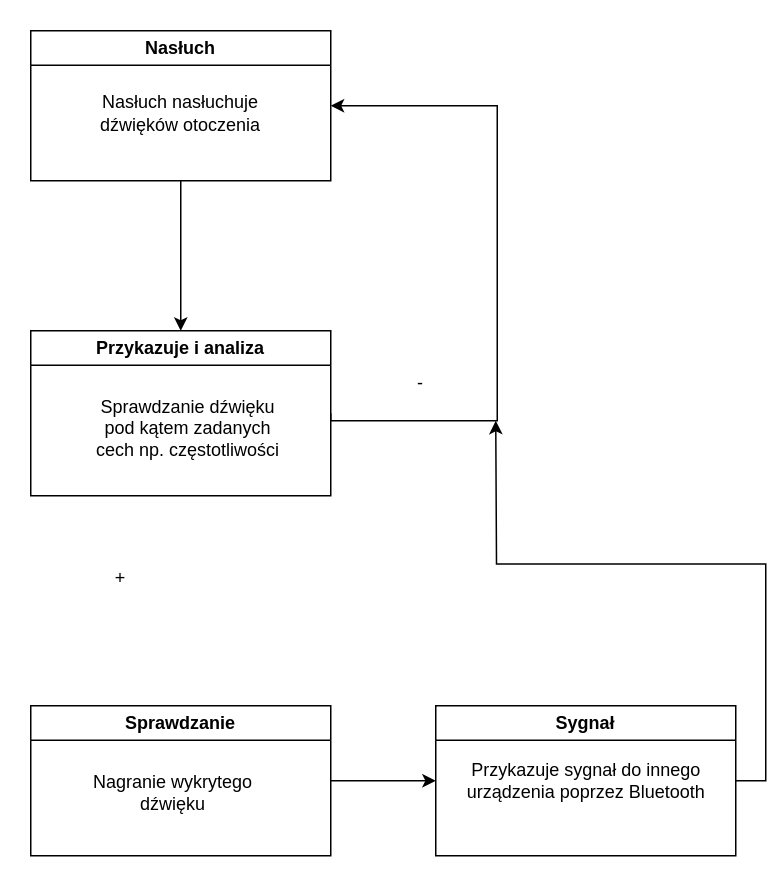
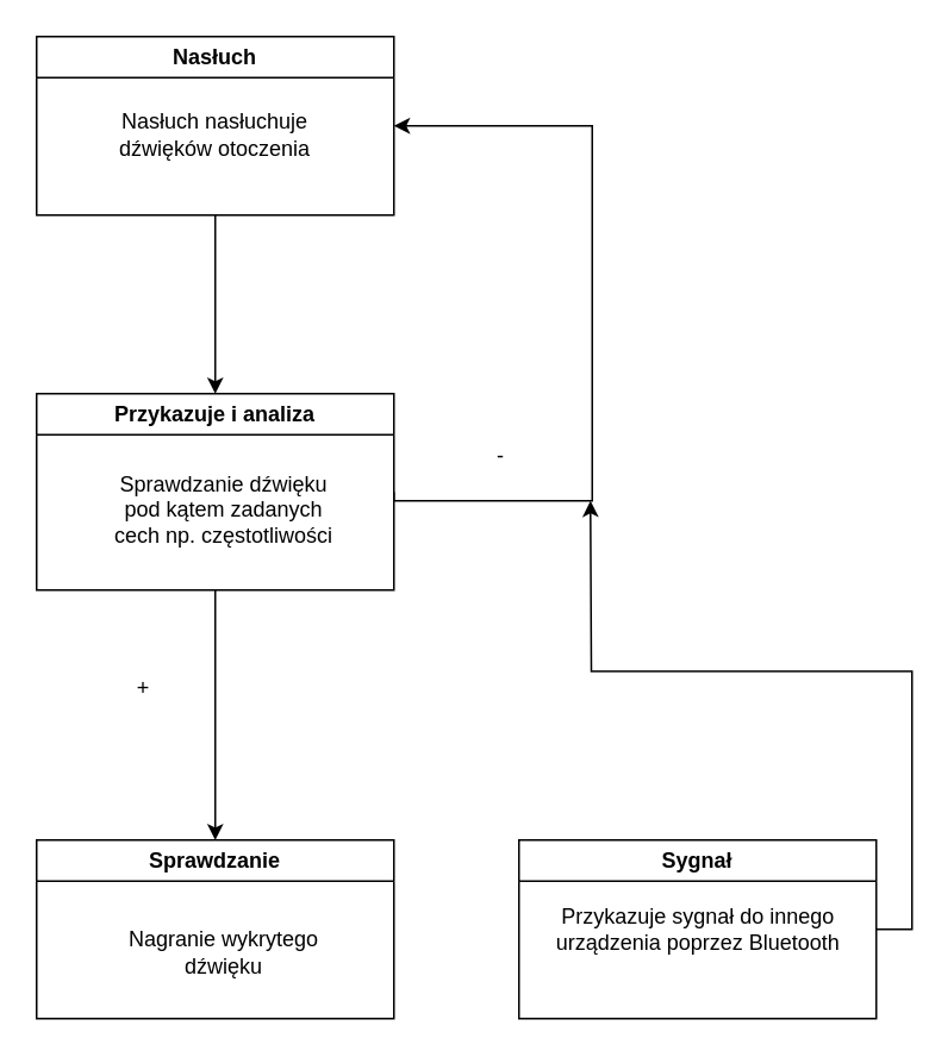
+ <mxCell id="5" style="edgeStyle=orthogonalEdgeStyle;rounded=0;orthogonalLoop=1;jettySize=auto;html=1;exitX=0.5;exitY=1;exitDx=0;exitDy=0;entryX=0.5;entryY=0;entryDx=0;entryDy=0;" edge="1" parent="1" source="7" target="10"><mxGeometry relative="1" as="geometry" /></mxCell>
- <mxCell id="9" style="edgeStyle=orthogonalEdgeStyle;rounded=0;orthogonalLoop=1;jettySize=auto;html=1;exitX=1;exitY=0.5;exitDx=0;exitDy=0;entryX=0;entryY=0.5;entryDx=0;entryDy=0;" edge="1" parent="1" source="10" target="13"><mxGeometry relative="1" as="geometry" /></mxCell>
- <mxCell id="11" value="Nagranie wykrytego dźwięku" style="text;html=1;align=center;verticalAlign=middle;whiteSpace=wrap;rounded=0;" vertex="1" parent="10"><mxGeometry x="30" y="30" width="130" height="55" as="geometry" /></mxCell>
+ <mxCell id="11" value="Nagranie wykrytego dźwięku" style="text;html=1;align=center;verticalAlign=middle;whiteSpace=wrap;rounded=0;" vertex="1" parent="10"><mxGeometry x="40" y="35" width="130" height="55" as="geometry" /></mxCell>
